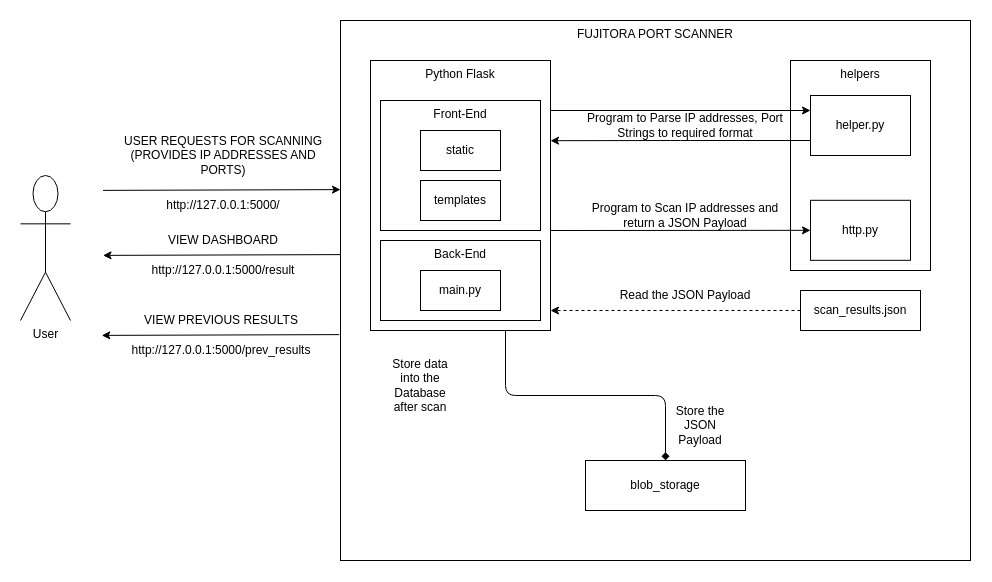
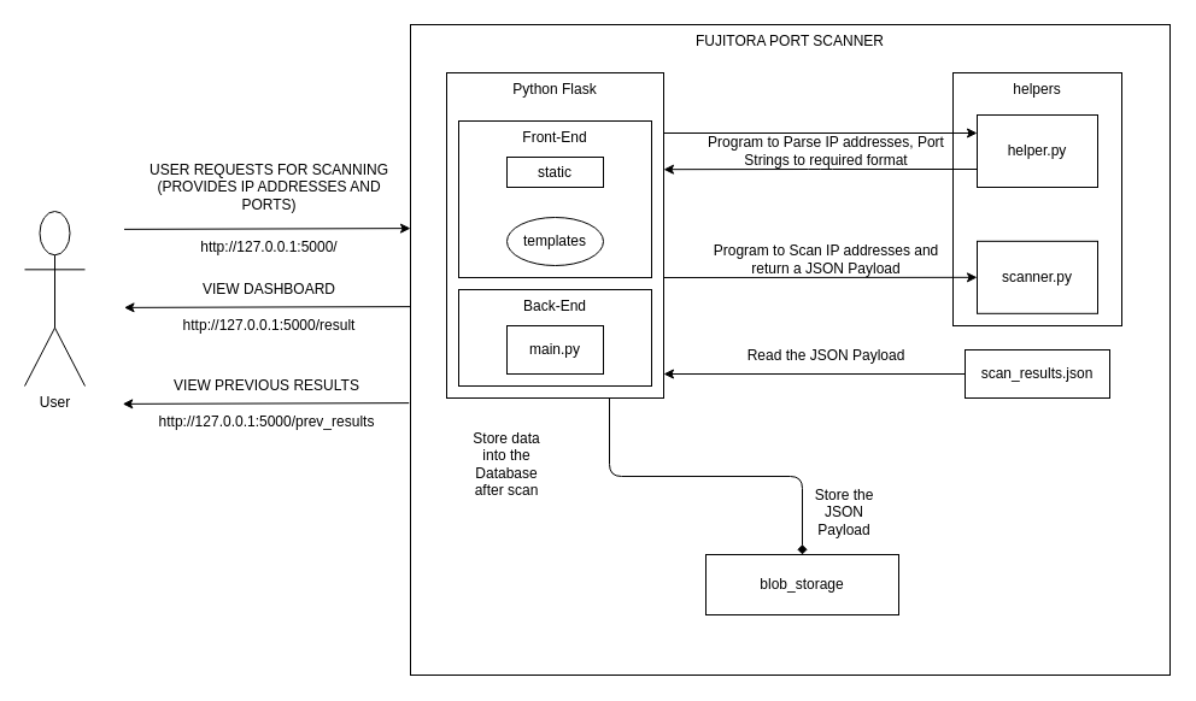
- <mxCell id="7" value="static" style="rounded=0;whiteSpace=wrap;html=1;" parent="1" vertex="1"><mxGeometry x="420" y="130" width="80" height="40" as="geometry" /></mxCell>
+ <mxCell id="7" value="static" style="rounded=0;whiteSpace=wrap;html=1;" parent="1" vertex="1"><mxGeometry x="420" y="130" width="80" height="25" as="geometry" /></mxCell>
- <mxCell id="6" value="templates" style="rounded=0;whiteSpace=wrap;html=1;" parent="1" vertex="1"><mxGeometry x="420" y="180" width="80" height="40" as="geometry" /></mxCell>
+ <mxCell id="6" value="templates" style="ellipse;whiteSpace=wrap;html=1;" parent="1" vertex="1"><mxGeometry x="420" y="180" width="80" height="40" as="geometry" /></mxCell>
- <mxCell id="33" value="http.py" style="rounded=0;whiteSpace=wrap;html=1;" parent="1" vertex="1"><mxGeometry x="810" y="199.81" width="100" height="60" as="geometry" /></mxCell>
+ <mxCell id="33" value="scanner.py" style="rounded=0;whiteSpace=wrap;html=1;" parent="1" vertex="1"><mxGeometry x="810" y="199.81" width="100" height="60" as="geometry" /></mxCell>
- <mxCell id="8" style="edgeStyle=orthogonalEdgeStyle;html=1;exitX=0;exitY=0.5;exitDx=0;exitDy=0;entryX=1;entryY=0.926;entryDx=0;entryDy=0;entryPerimeter=0;dashed=1;" parent="1" source="9" target="4" edge="1"><mxGeometry relative="1" as="geometry" /></mxCell>
+ <mxCell id="8" style="edgeStyle=orthogonalEdgeStyle;html=1;exitX=0;exitY=0.5;exitDx=0;exitDy=0;entryX=1;entryY=0.926;entryDx=0;entryDy=0;entryPerimeter=0;" parent="1" source="9" target="4" edge="1"><mxGeometry relative="1" as="geometry" /></mxCell>
